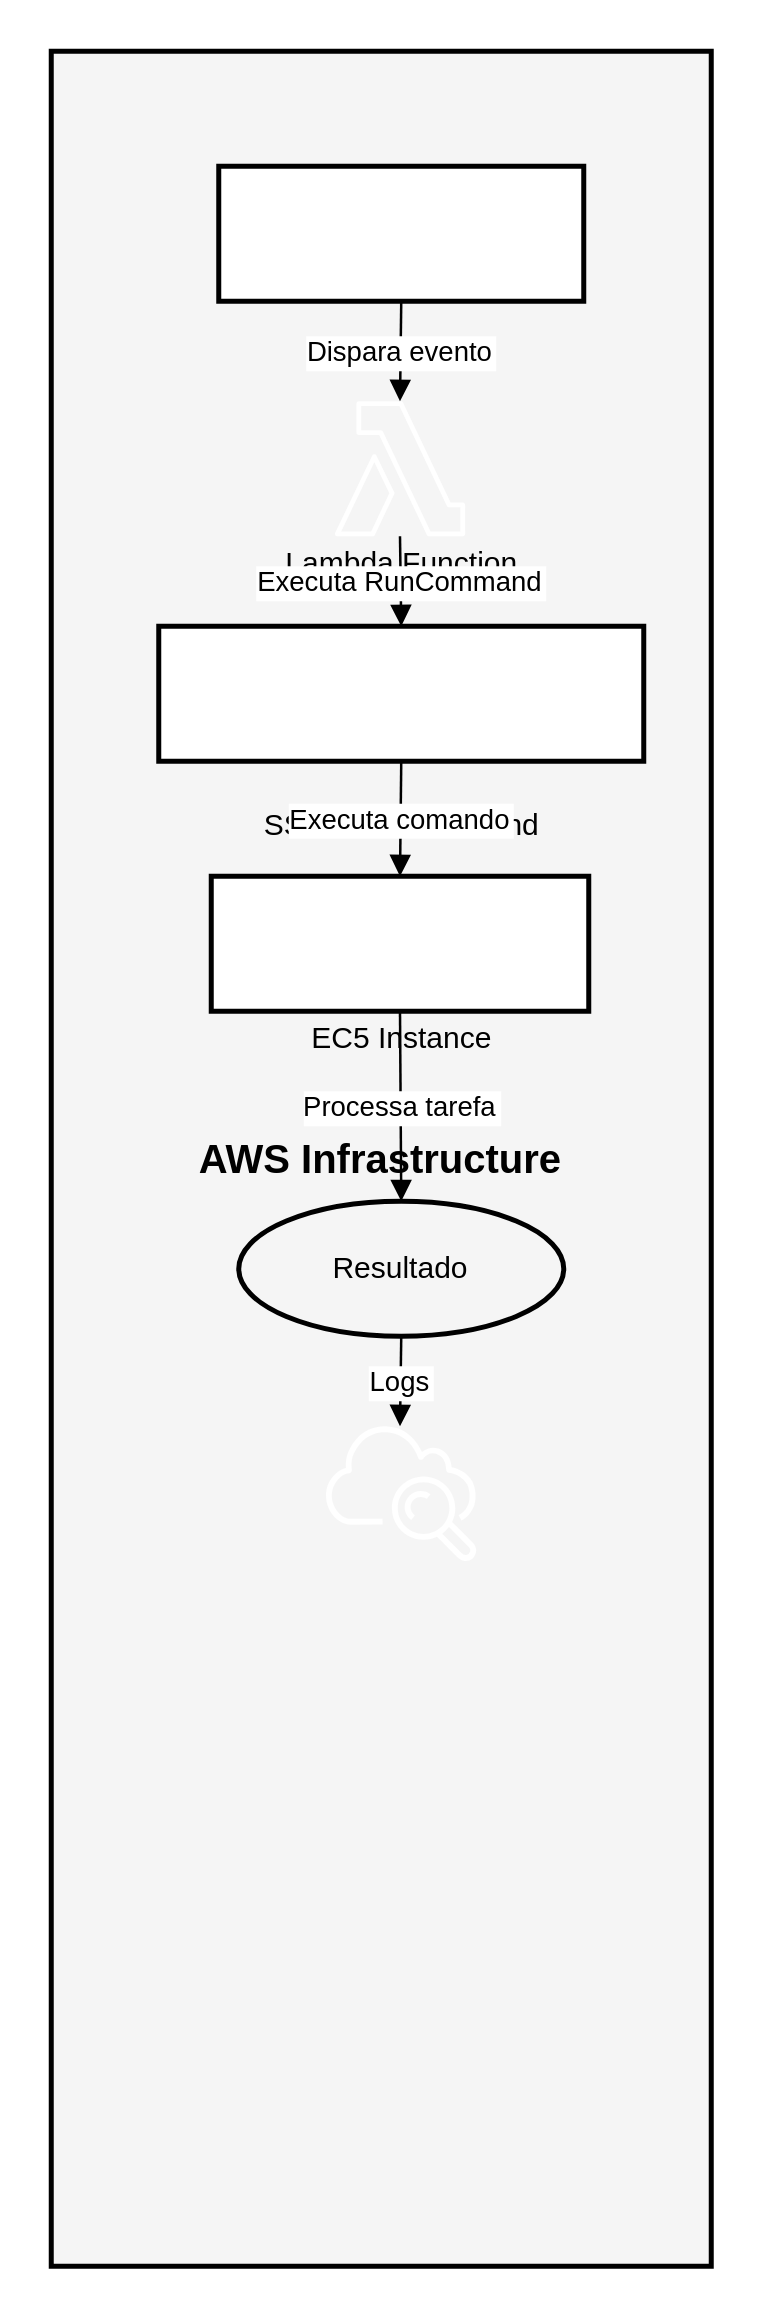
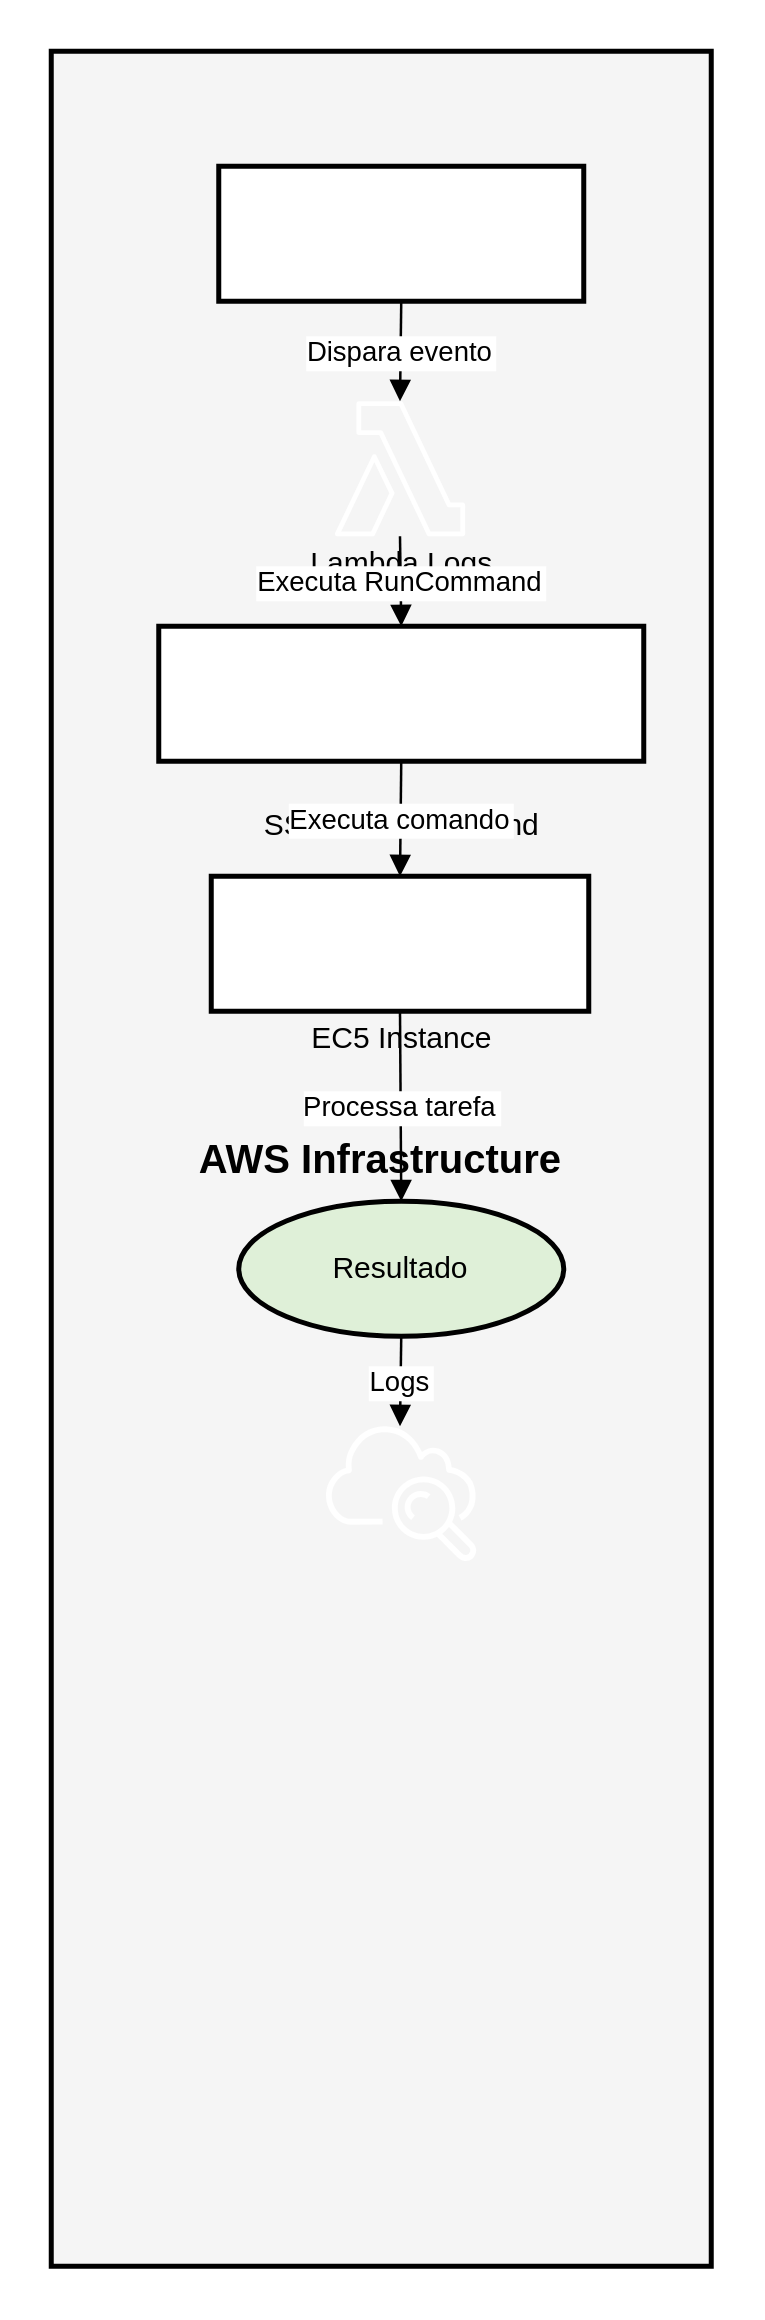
- <mxCell id="5" value="Lambda Function" style="text;html=1;align=center;verticalAlign=bottom;resizable=0;points=[];fontSize=12;" vertex="1" parent="2"><mxGeometry x="48" y="194" width="183" height="20" as="geometry" /></mxCell>
+ <mxCell id="5" value="Lambda Logs" style="text;html=1;align=center;verticalAlign=bottom;resizable=0;points=[];fontSize=12;" vertex="1" parent="2"><mxGeometry x="48" y="194" width="183" height="20" as="geometry" /></mxCell>
- <mxCell id="10" value="Resultado" style="ellipse;whiteSpace=wrap;strokeWidth=2;fillColor=#f5f5f5;borderColor=#3C763D;" vertex="1" parent="2"><mxGeometry x="75" y="460" width="130" height="54" as="geometry" /></mxCell>
+ <mxCell id="10" value="Resultado" style="ellipse;whiteSpace=wrap;strokeWidth=2;fillColor=#DFF0D8;borderColor=#3C763D;" vertex="1" parent="2"><mxGeometry x="75" y="460" width="130" height="54" as="geometry" /></mxCell>
